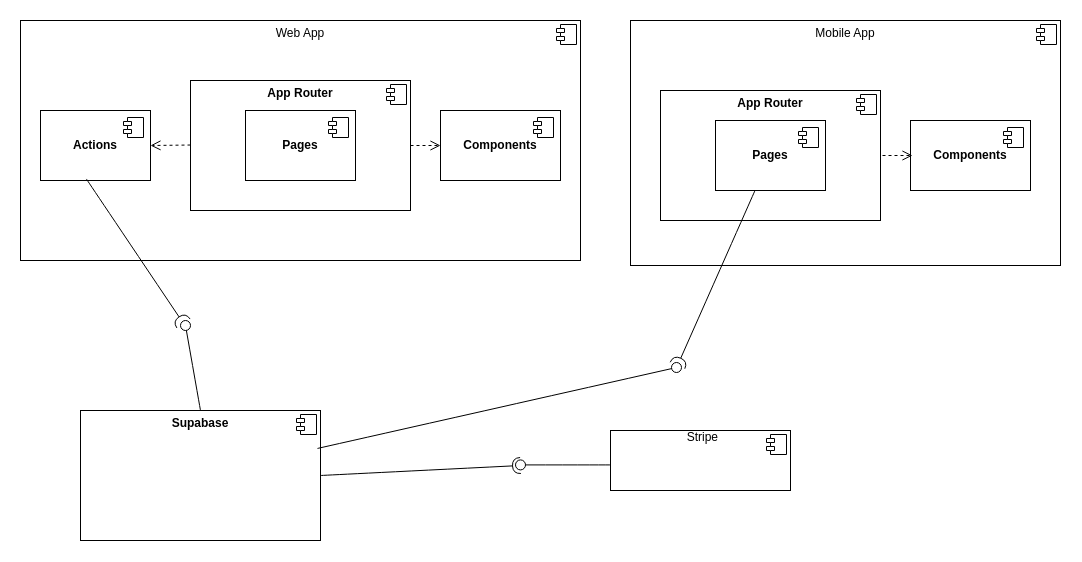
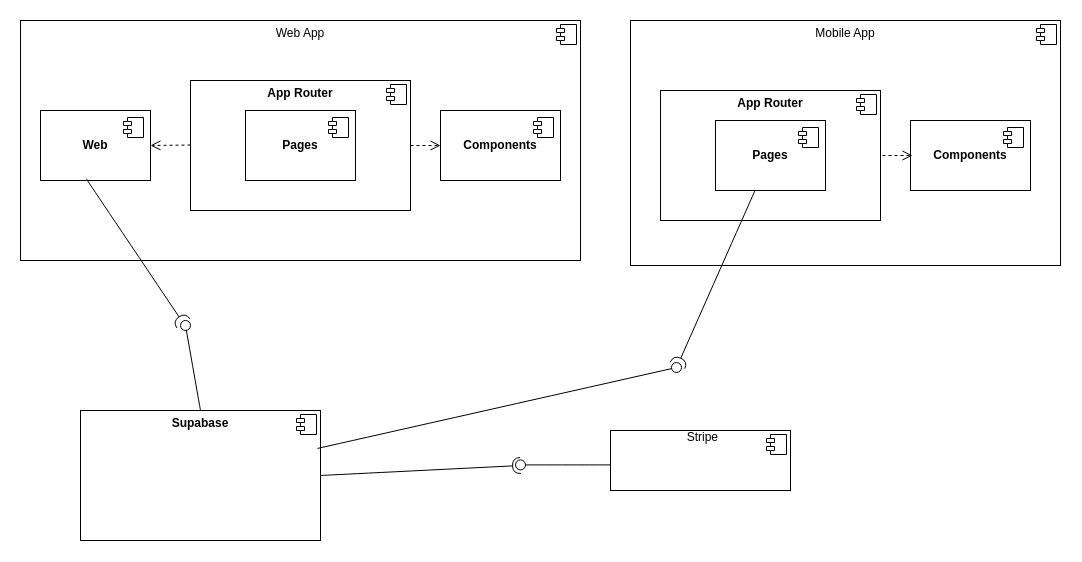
- <mxCell id="4" value="&lt;b&gt;Actions&lt;/b&gt;" style="html=1;dropTarget=0;whiteSpace=wrap;" parent="1" vertex="1"><mxGeometry x="40" y="110" width="110" height="70" as="geometry" /></mxCell>
+ <mxCell id="4" value="&lt;b&gt;Web&lt;/b&gt;" style="html=1;dropTarget=0;whiteSpace=wrap;" parent="1" vertex="1"><mxGeometry x="40" y="110" width="110" height="70" as="geometry" /></mxCell>
